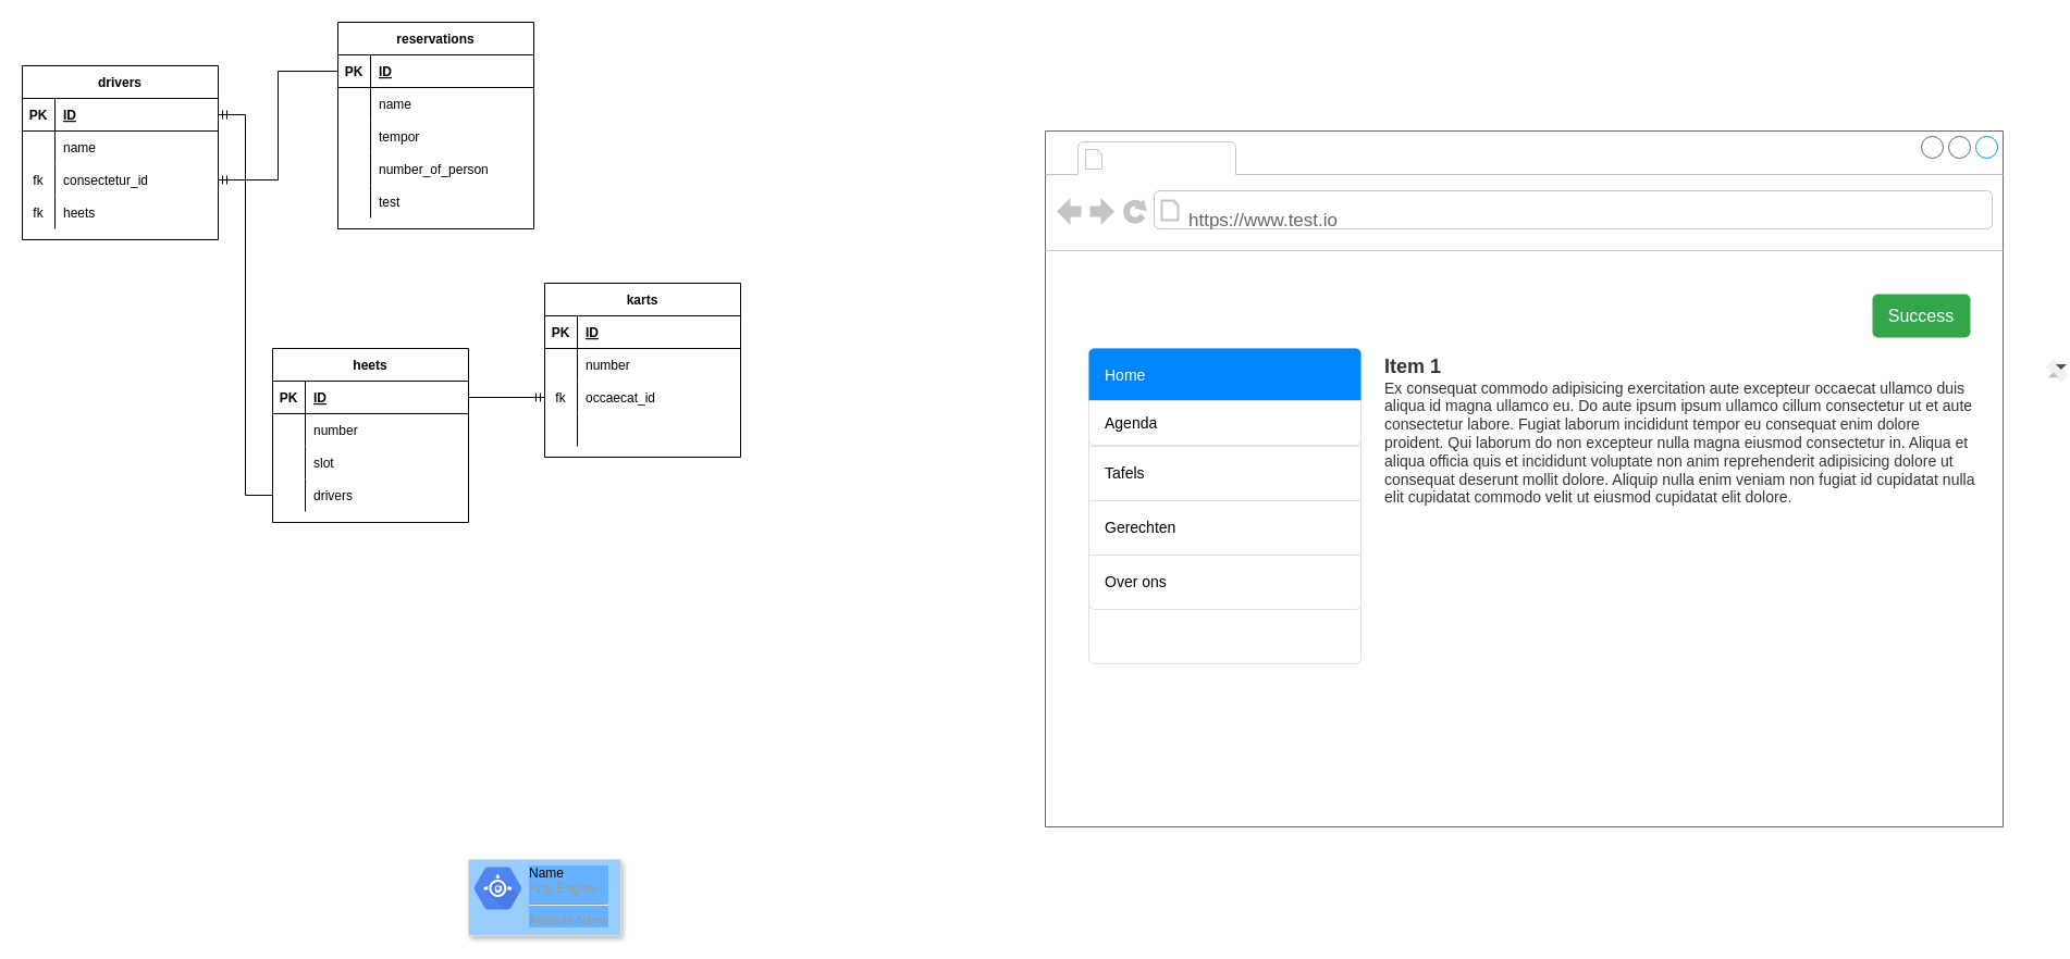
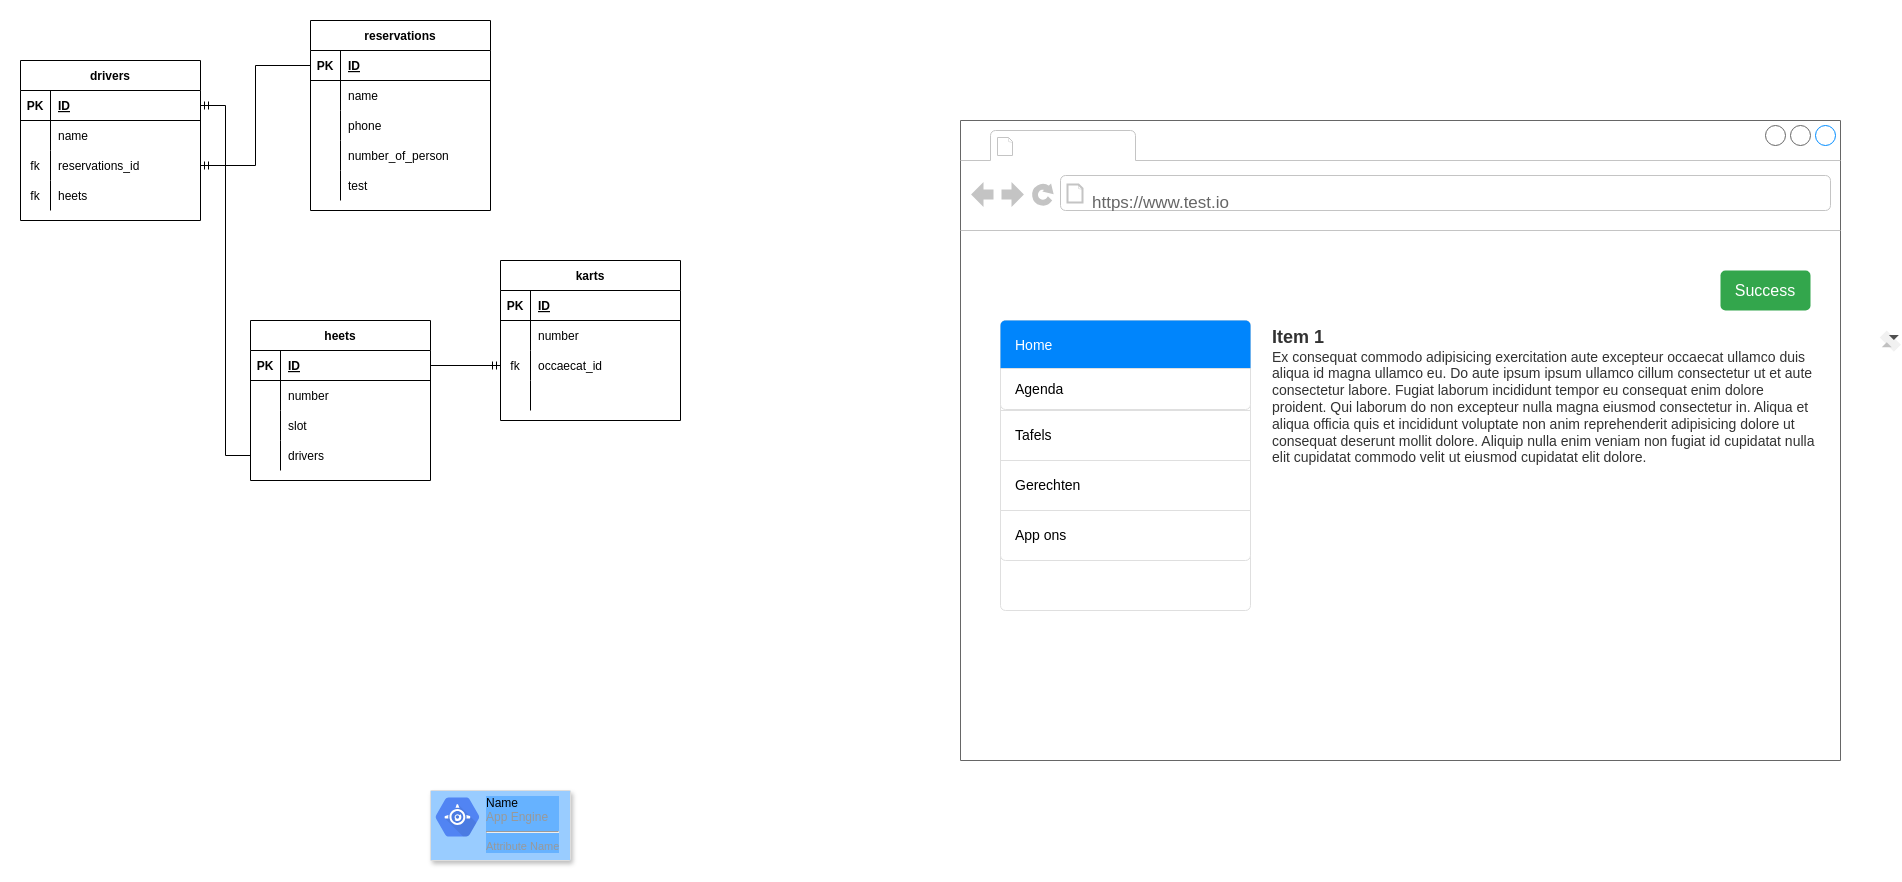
- <mxCell id="40" value="tempor" style="shape=partialRectangle;connectable=0;fillColor=none;top=0;left=0;bottom=0;right=0;align=left;spacingLeft=6;overflow=hidden;" vertex="1" parent="38"><mxGeometry x="30" width="150" height="30" as="geometry"><mxRectangle width="150" height="30" as="alternateBounds" /></mxGeometry></mxCell>
+ <mxCell id="40" value="phone" style="shape=partialRectangle;connectable=0;fillColor=none;top=0;left=0;bottom=0;right=0;align=left;spacingLeft=6;overflow=hidden;" vertex="1" parent="38"><mxGeometry x="30" width="150" height="30" as="geometry"><mxRectangle width="150" height="30" as="alternateBounds" /></mxGeometry></mxCell>
- <mxCell id="27" value="consectetur_id" style="shape=partialRectangle;connectable=0;fillColor=none;top=0;left=0;bottom=0;right=0;align=left;spacingLeft=6;overflow=hidden;" vertex="1" parent="25"><mxGeometry x="30" width="150" height="30" as="geometry"><mxRectangle width="150" height="30" as="alternateBounds" /></mxGeometry></mxCell>
+ <mxCell id="27" value="reservations_id" style="shape=partialRectangle;connectable=0;fillColor=none;top=0;left=0;bottom=0;right=0;align=left;spacingLeft=6;overflow=hidden;" vertex="1" parent="25"><mxGeometry x="30" width="150" height="30" as="geometry"><mxRectangle width="150" height="30" as="alternateBounds" /></mxGeometry></mxCell>
- <mxCell id="9" value="Over ons" style="strokeColor=inherit;fillColor=inherit;gradientColor=inherit;fontColor=inherit;html=1;shadow=0;dashed=0;shape=mxgraph.bootstrap.bottomButton;rSize=5;perimeter=none;whiteSpace=wrap;resizeWidth=1;resizeHeight=0;align=left;spacing=15;fontSize=14;" parent="4" vertex="1"><mxGeometry y="190" width="250" height="50" as="geometry" /></mxCell>
+ <mxCell id="9" value="App ons" style="strokeColor=inherit;fillColor=inherit;gradientColor=inherit;fontColor=inherit;html=1;shadow=0;dashed=0;shape=mxgraph.bootstrap.bottomButton;rSize=5;perimeter=none;whiteSpace=wrap;resizeWidth=1;resizeHeight=0;align=left;spacing=15;fontSize=14;" parent="4" vertex="1"><mxGeometry y="190" width="250" height="50" as="geometry" /></mxCell>
